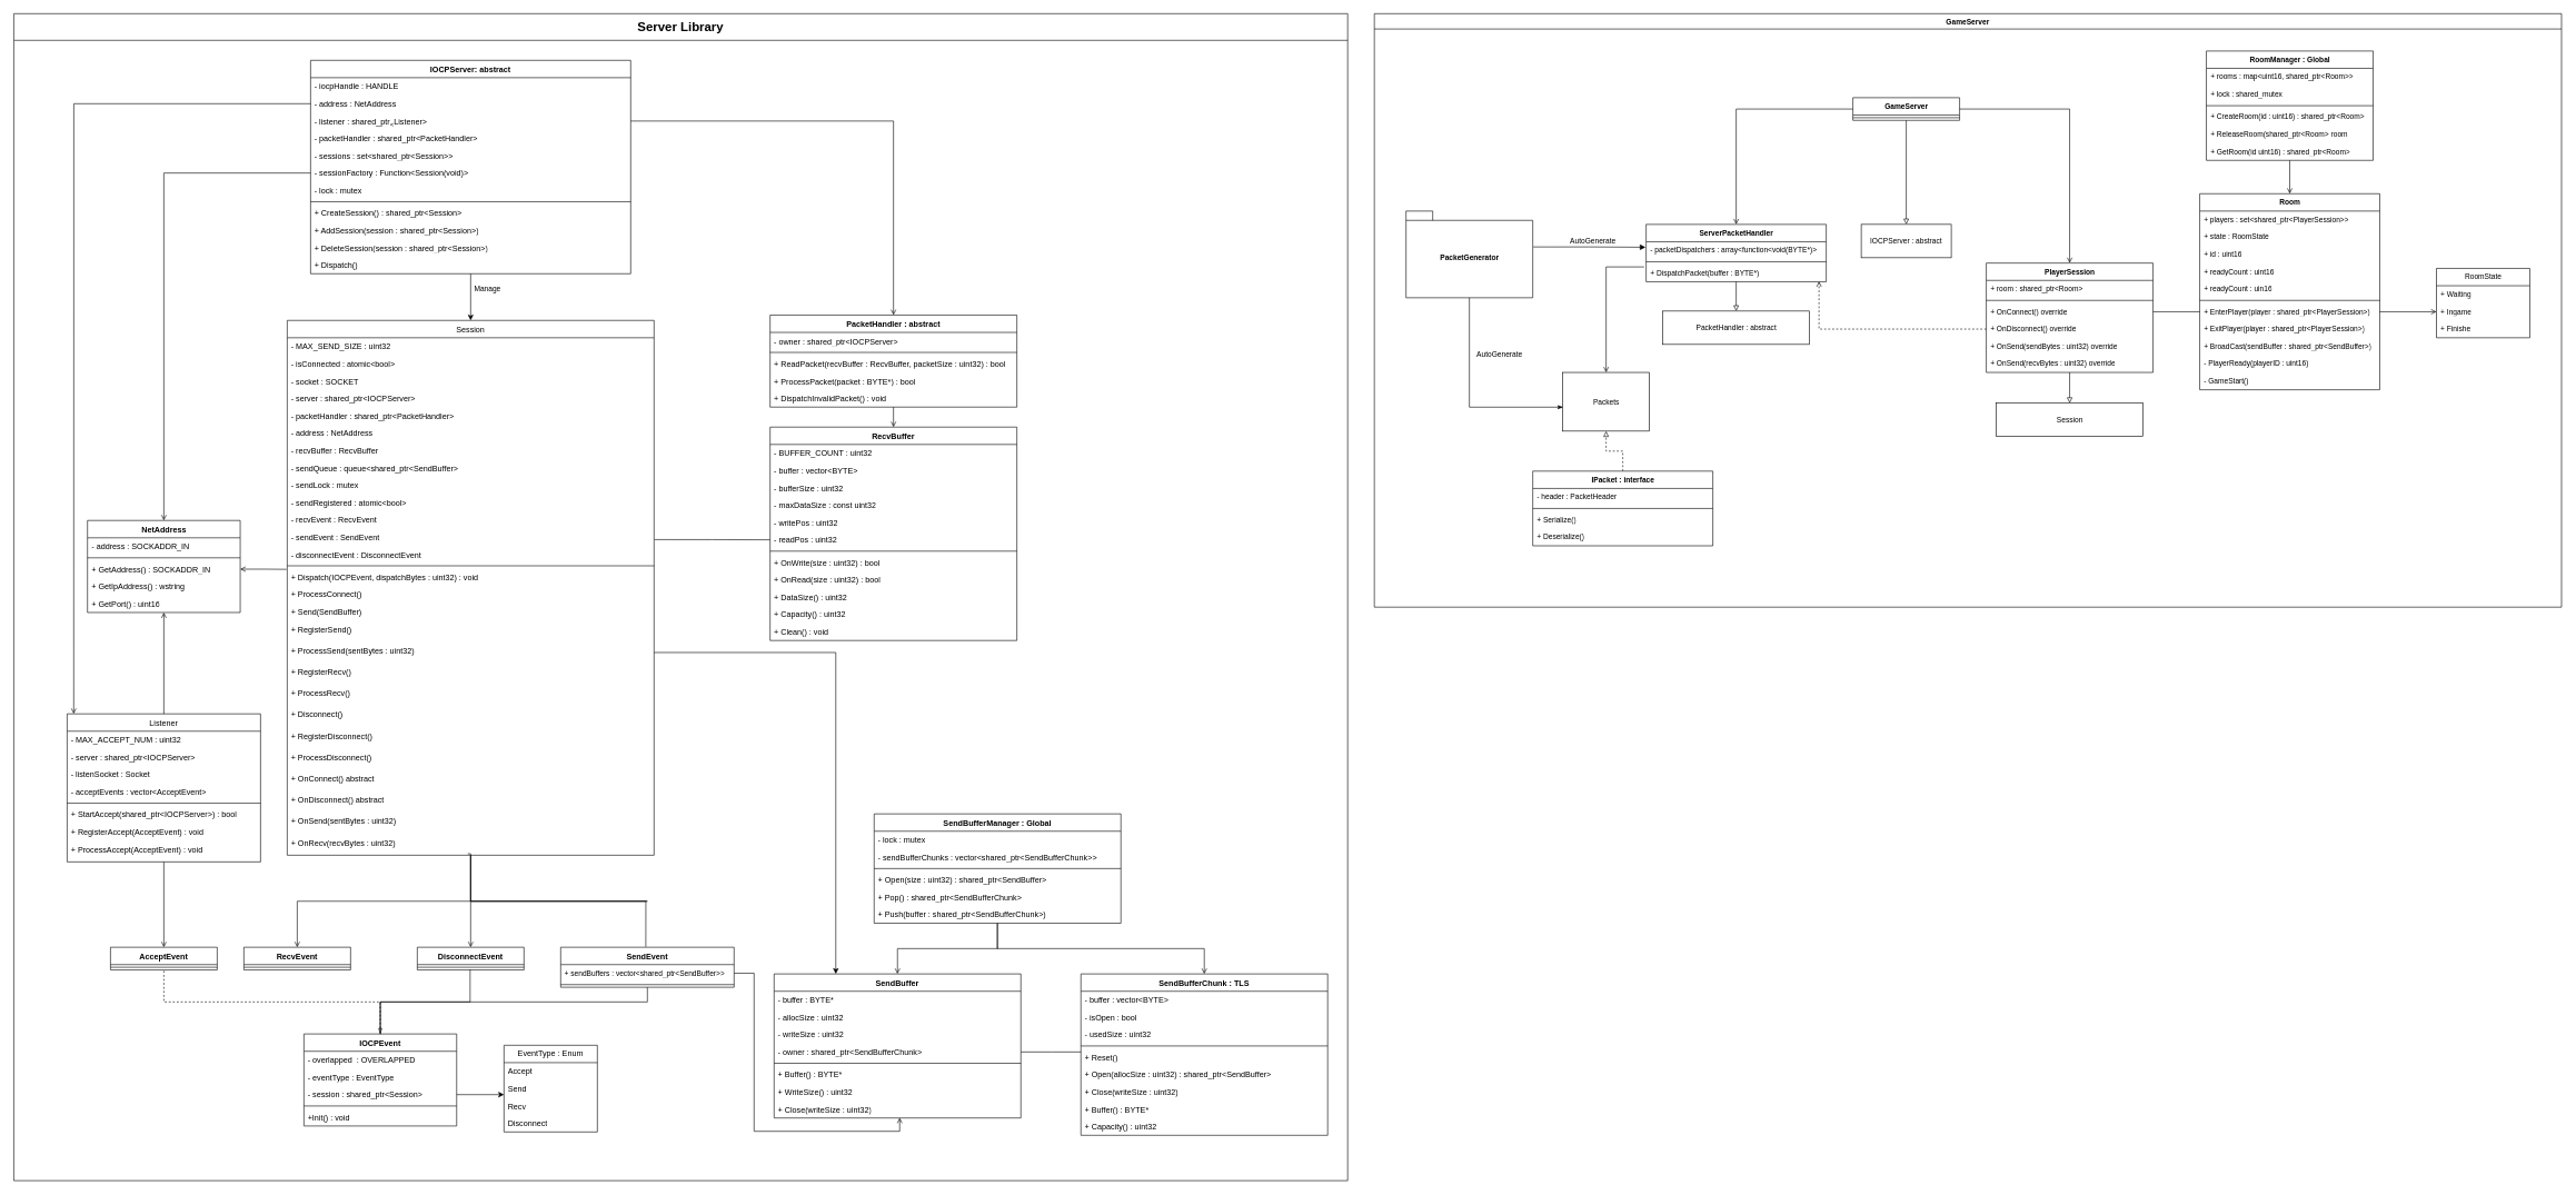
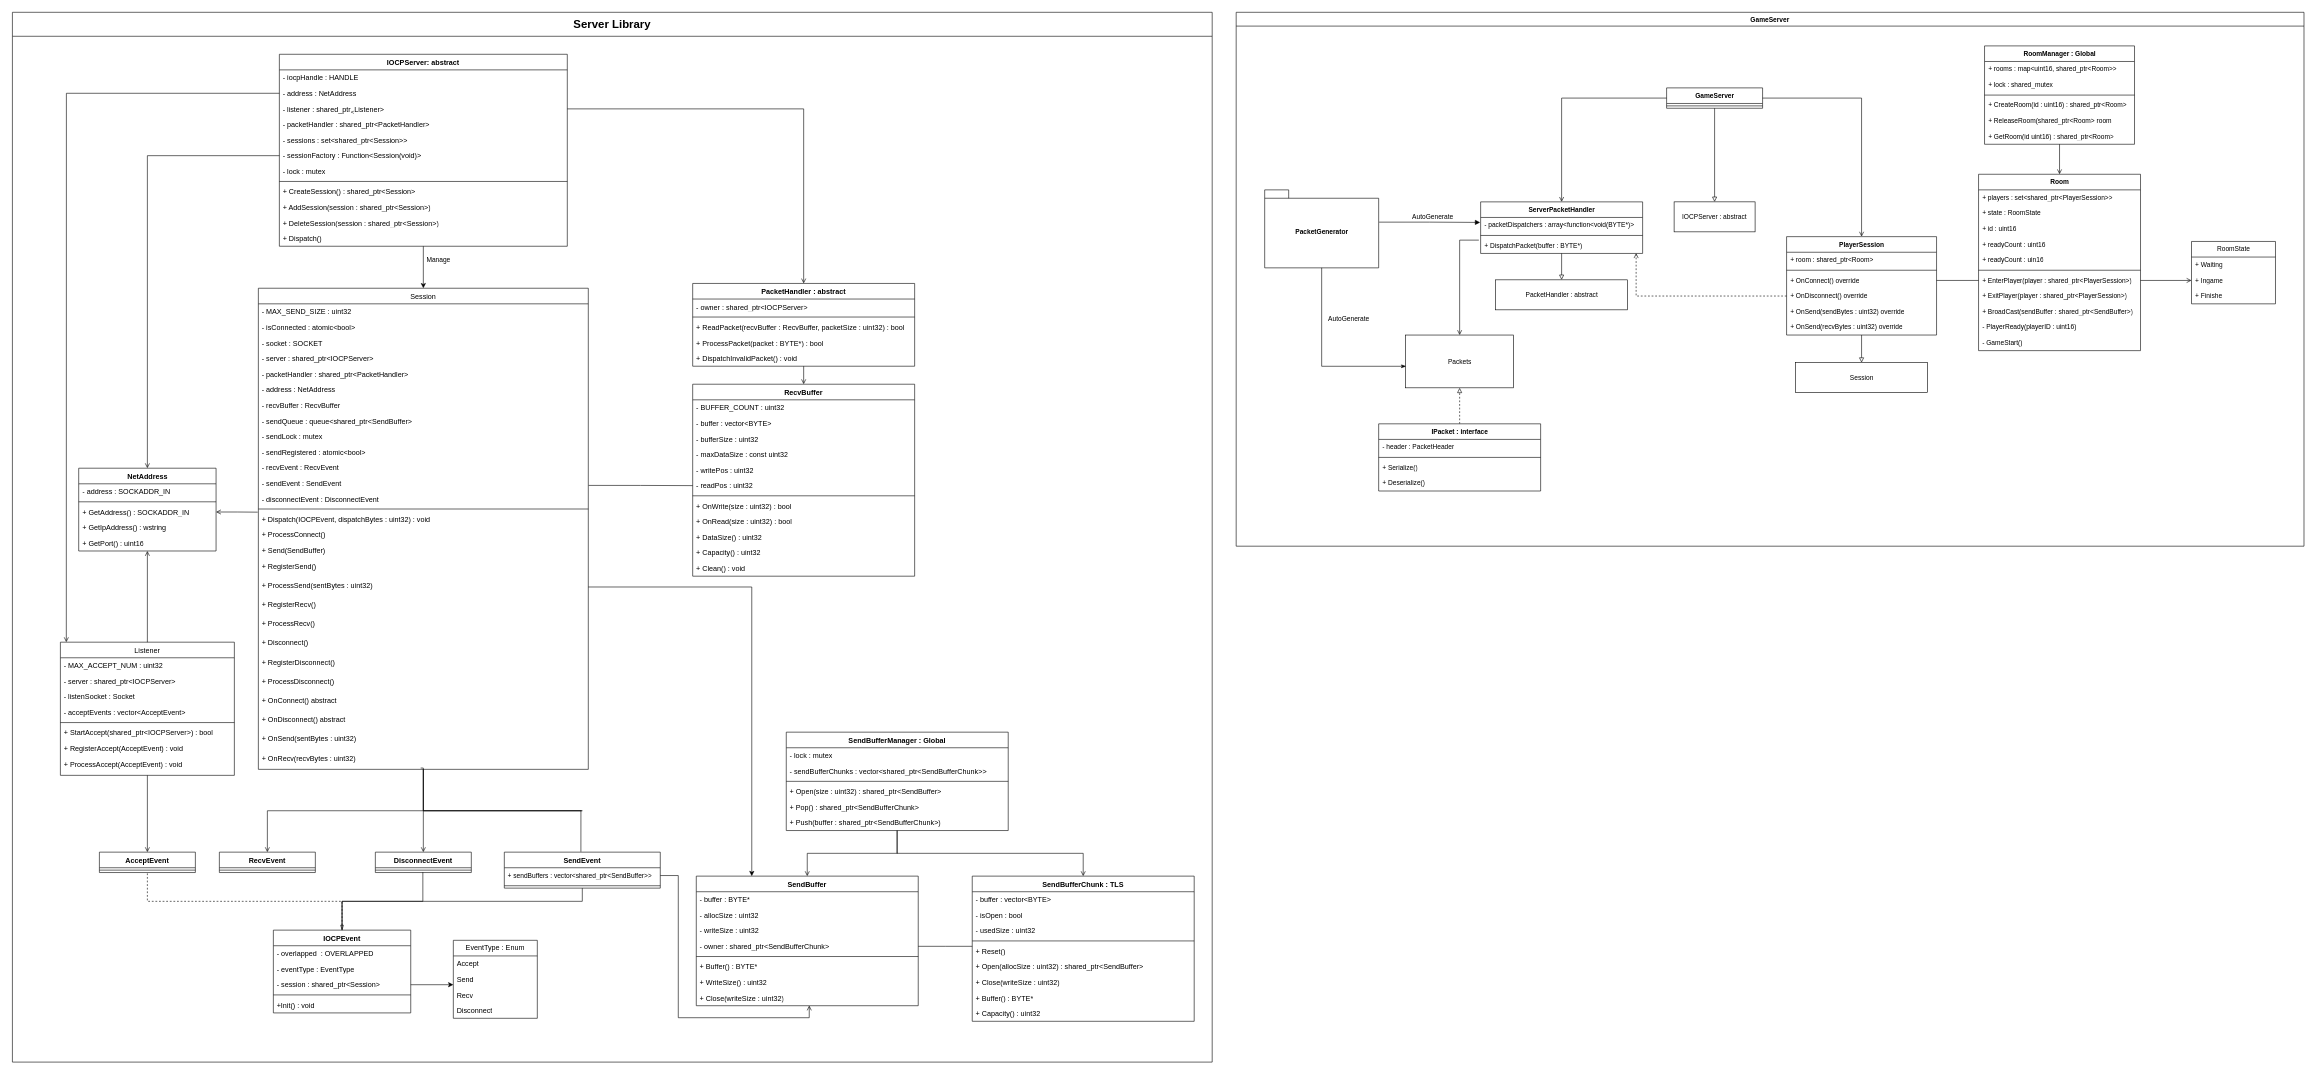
- <mxCell id="206" value="Packets" style="html=1;whiteSpace=wrap;fontFamily=Helvetica;fontSize=11;fontColor=default;labelBackgroundColor=default;" vertex="1" parent="147"><mxGeometry x="282.5" y="538" width="130" height="88" as="geometry" /></mxCell>
+ <mxCell id="206" value="Packets" style="html=1;whiteSpace=wrap;fontFamily=Helvetica;fontSize=11;fontColor=default;labelBackgroundColor=default;" vertex="1" parent="147"><mxGeometry x="282.5" y="538" width="180" height="88" as="geometry" /></mxCell>
